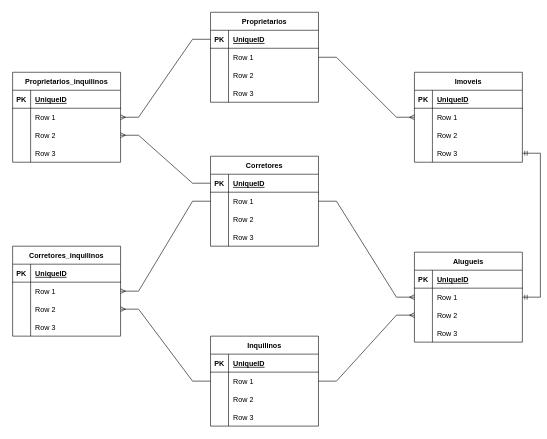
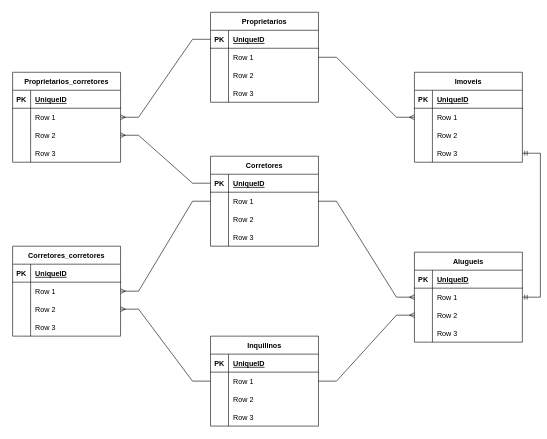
- <mxCell id="67" value="Proprietarios_inquilinos" style="shape=table;startSize=30;container=1;collapsible=1;childLayout=tableLayout;fixedRows=1;rowLines=0;fontStyle=1;align=center;resizeLast=1;" parent="1" vertex="1"><mxGeometry x="20" y="120" width="180" height="150" as="geometry"><mxRectangle x="-110" y="370" width="180" height="30" as="alternateBounds" /></mxGeometry></mxCell>
+ <mxCell id="67" value="Proprietarios_corretores" style="shape=table;startSize=30;container=1;collapsible=1;childLayout=tableLayout;fixedRows=1;rowLines=0;fontStyle=1;align=center;resizeLast=1;" parent="1" vertex="1"><mxGeometry x="20" y="120" width="180" height="150" as="geometry"><mxRectangle x="-110" y="370" width="180" height="30" as="alternateBounds" /></mxGeometry></mxCell>
- <mxCell id="80" value="Corretores_inquilinos" style="shape=table;startSize=30;container=1;collapsible=1;childLayout=tableLayout;fixedRows=1;rowLines=0;fontStyle=1;align=center;resizeLast=1;" parent="1" vertex="1"><mxGeometry x="20" y="410" width="180" height="150" as="geometry"><mxRectangle x="-110" y="660" width="170" height="30" as="alternateBounds" /></mxGeometry></mxCell>
+ <mxCell id="80" value="Corretores_corretores" style="shape=table;startSize=30;container=1;collapsible=1;childLayout=tableLayout;fixedRows=1;rowLines=0;fontStyle=1;align=center;resizeLast=1;" parent="1" vertex="1"><mxGeometry x="20" y="410" width="180" height="150" as="geometry"><mxRectangle x="-110" y="660" width="170" height="30" as="alternateBounds" /></mxGeometry></mxCell>
